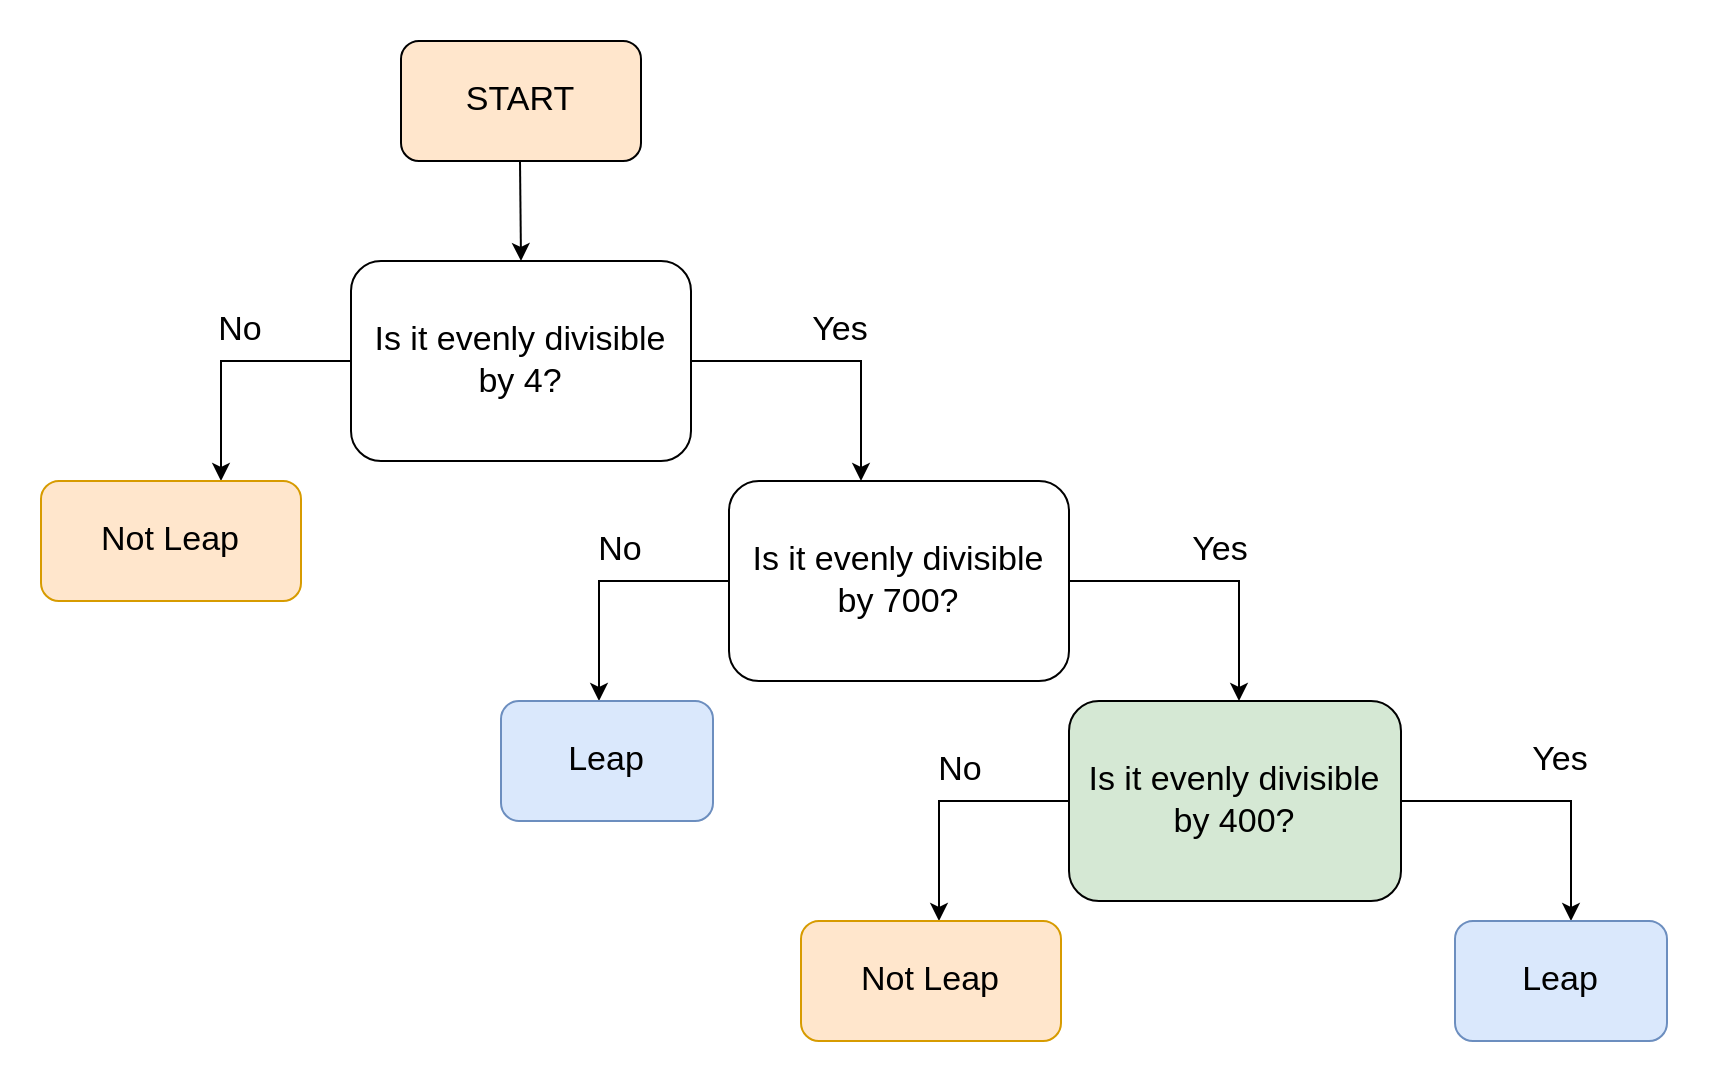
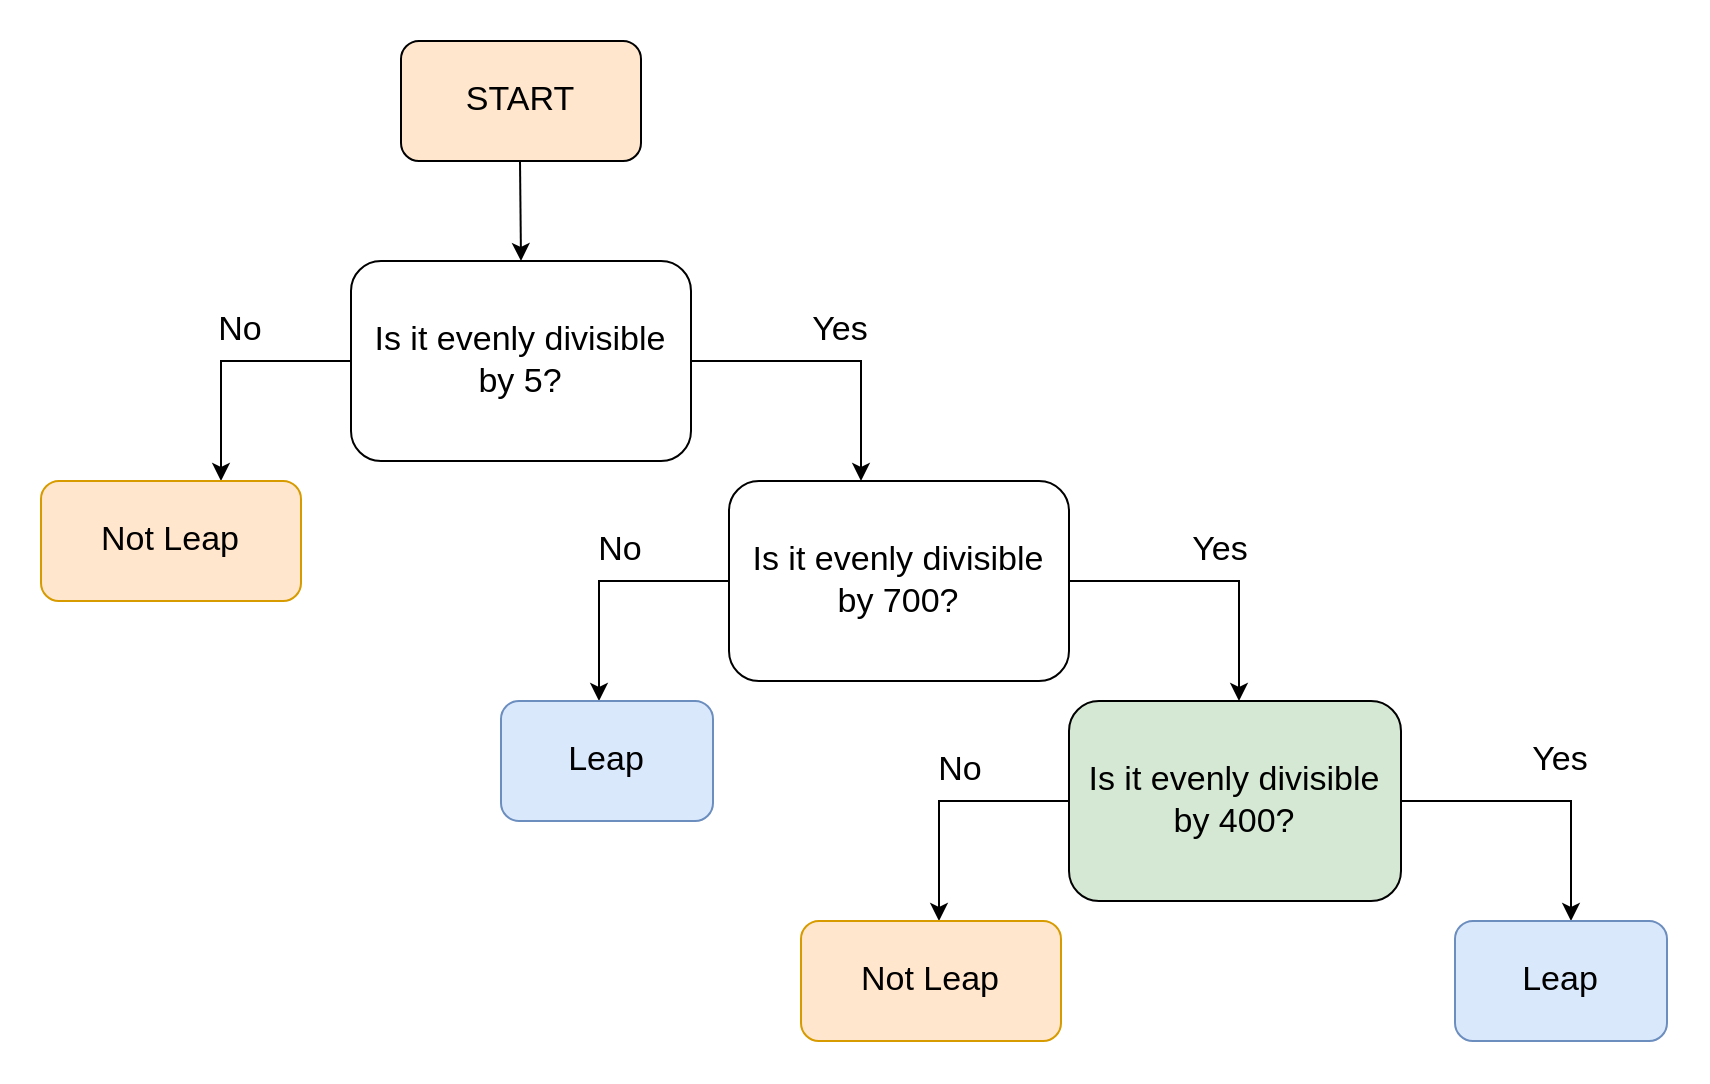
- <mxCell id="4" value="&lt;span style=&quot;font-size: 17px&quot;&gt;Is it evenly divisible by 4?&lt;/span&gt;" style="rounded=1;whiteSpace=wrap;html=1;" vertex="1" parent="1"><mxGeometry x="175" y="130" width="170" height="100" as="geometry" /></mxCell>
+ <mxCell id="4" value="&lt;span style=&quot;font-size: 17px&quot;&gt;Is it evenly divisible by 5?&lt;/span&gt;" style="rounded=1;whiteSpace=wrap;html=1;" vertex="1" parent="1"><mxGeometry x="175" y="130" width="170" height="100" as="geometry" /></mxCell>
